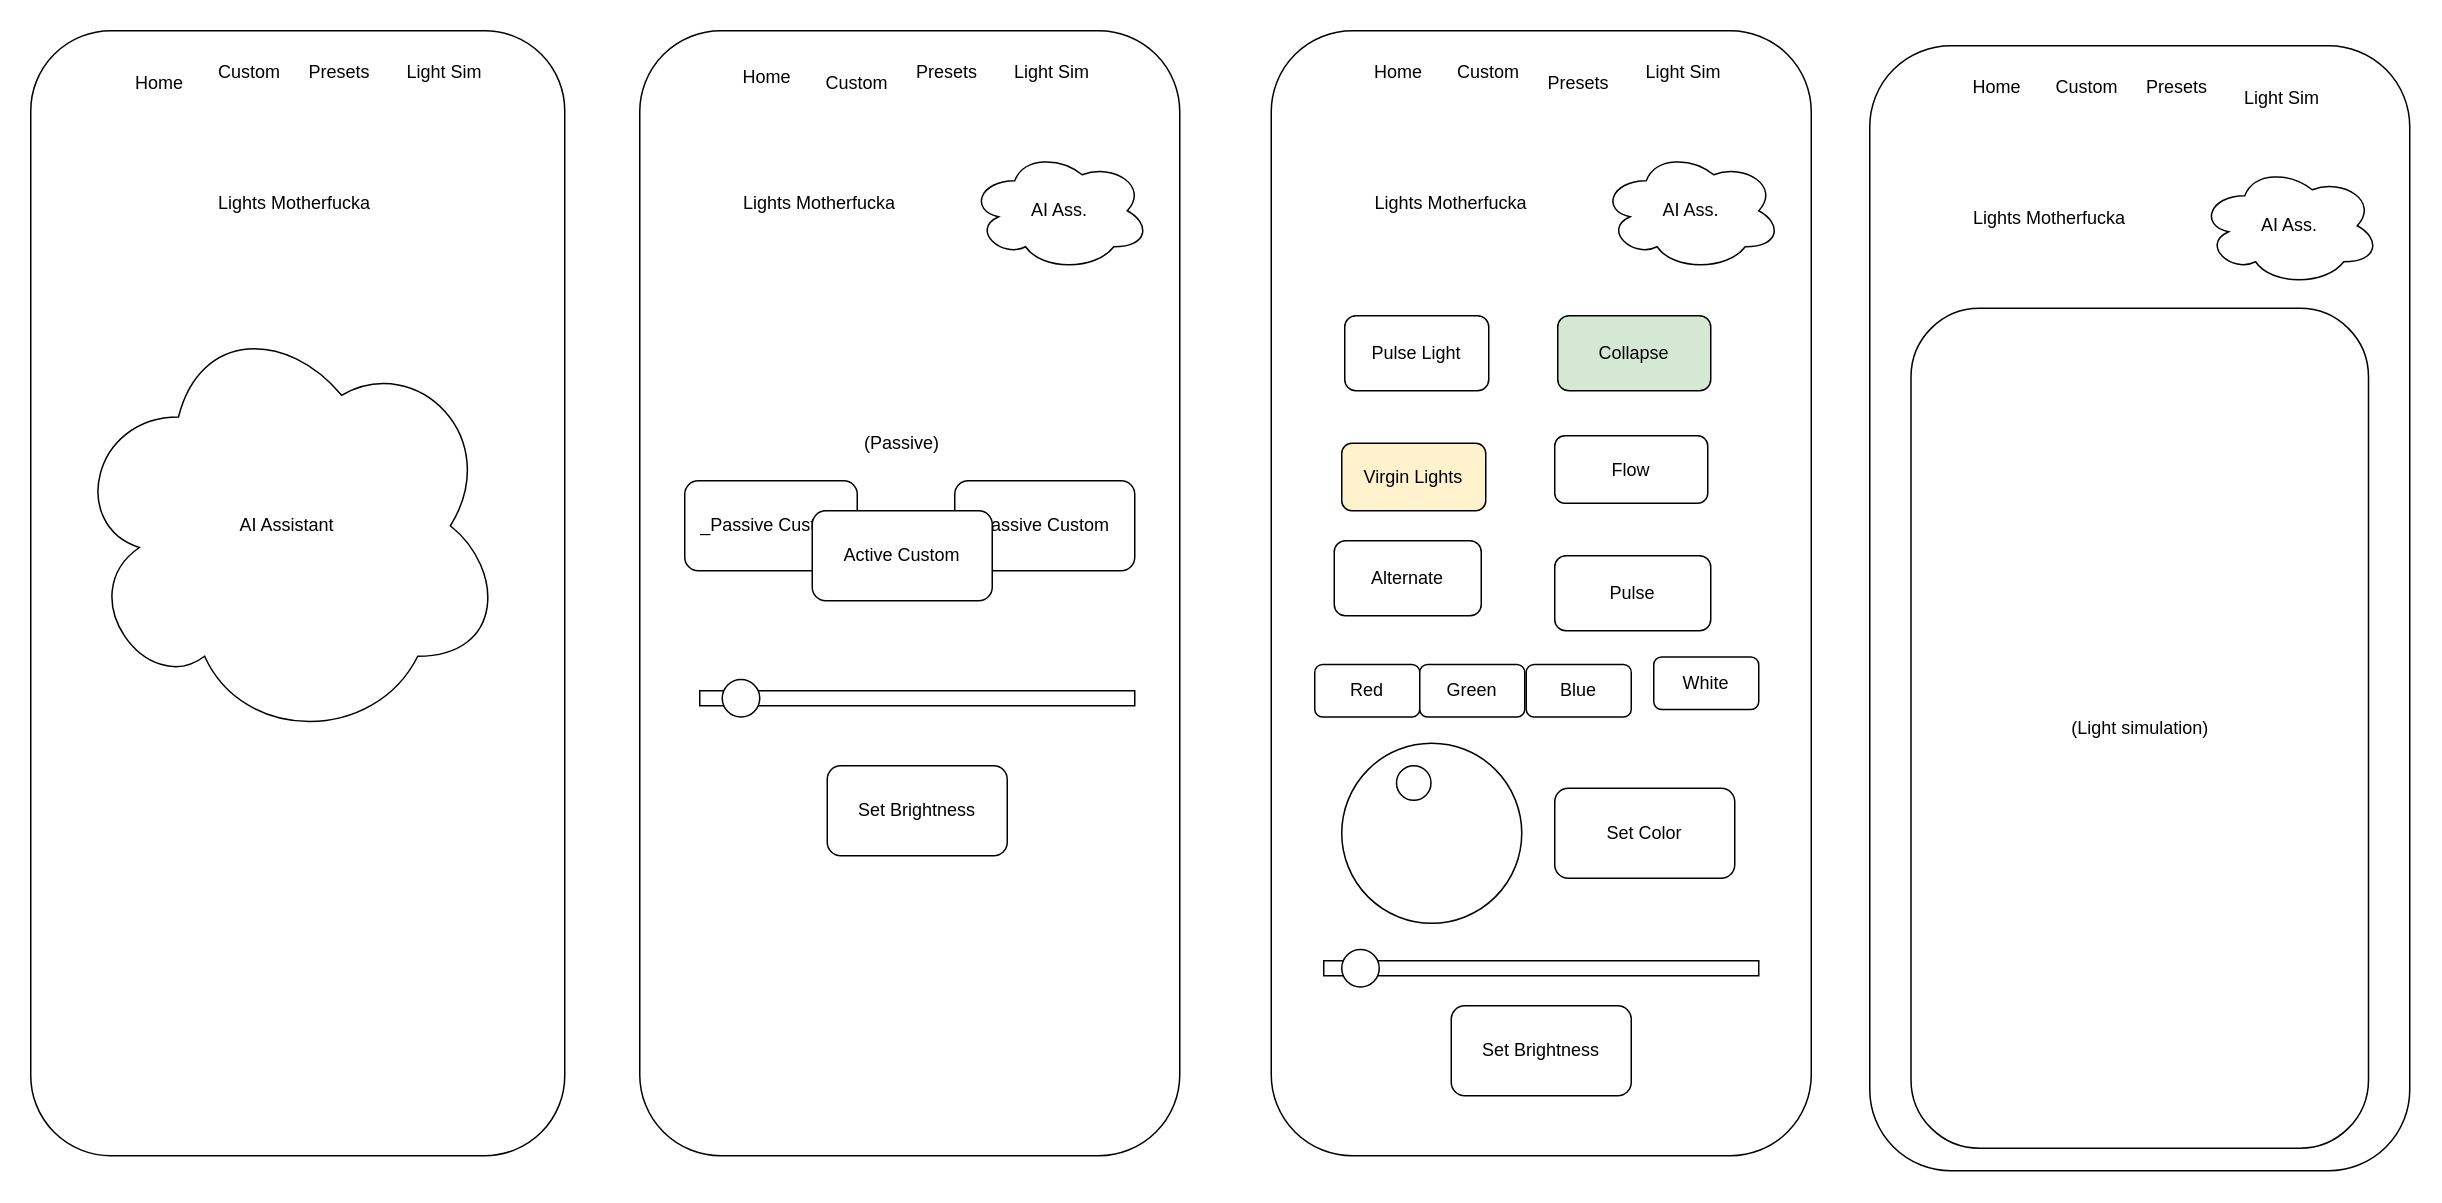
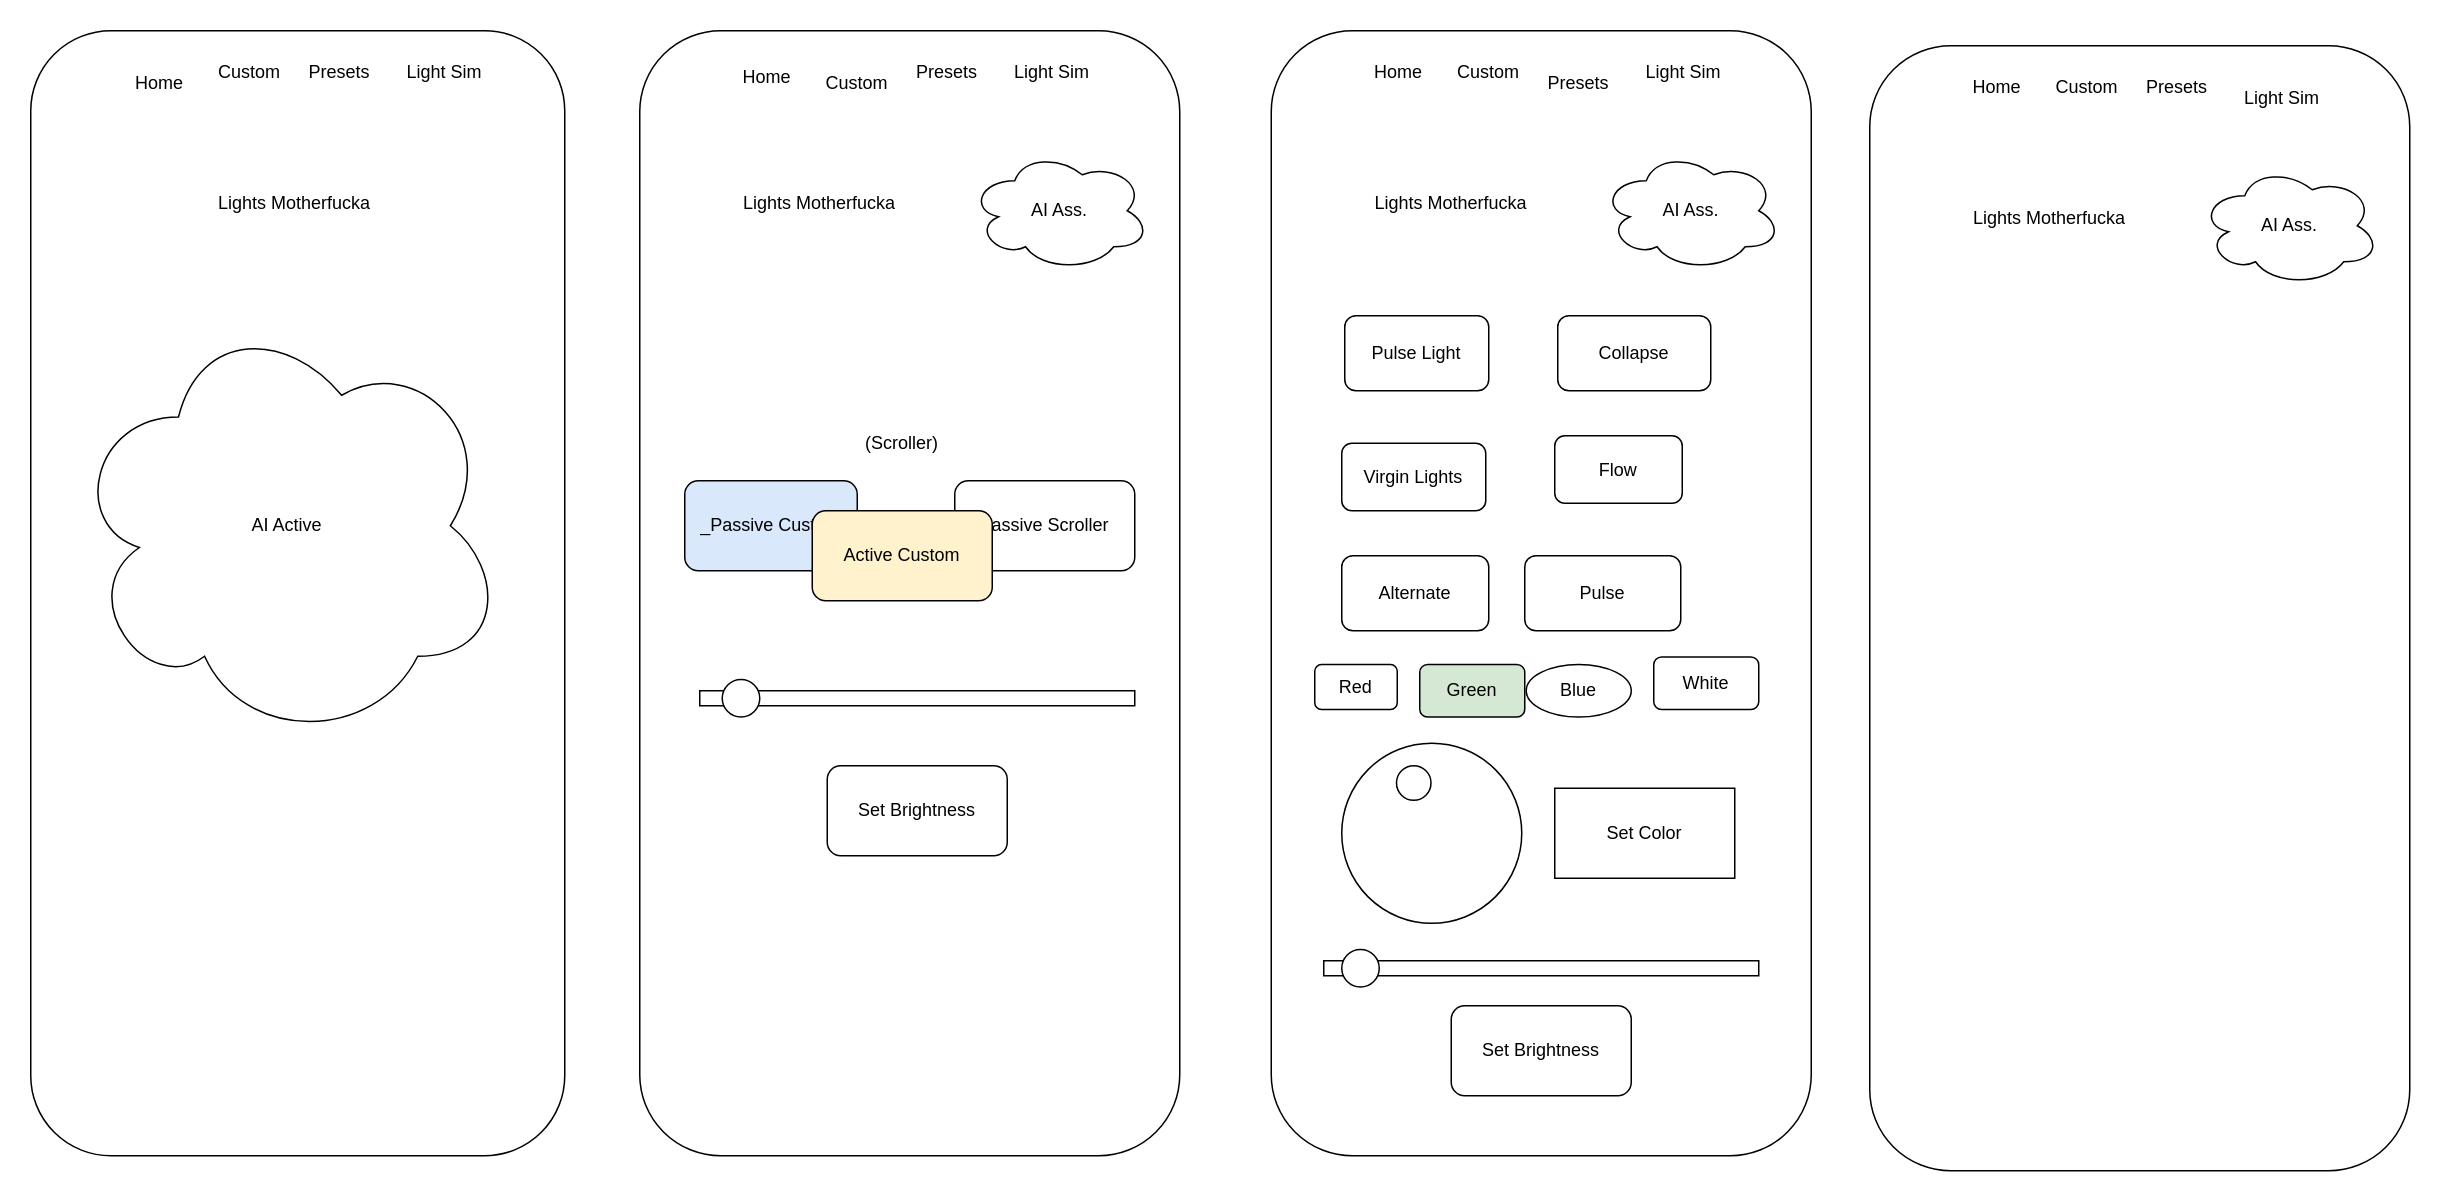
- <mxCell id="36" value="Collapse" style="rounded=1;whiteSpace=wrap;html=1;fillColor=#d5e8d4;" vertex="1" parent="1"><mxGeometry x="1038" y="210" width="102" height="50" as="geometry" /></mxCell>
+ <mxCell id="36" value="Collapse" style="rounded=1;whiteSpace=wrap;html=1;" vertex="1" parent="1"><mxGeometry x="1038" y="210" width="102" height="50" as="geometry" /></mxCell>
- <mxCell id="19" value="(Passive)" style="text;html=1;align=center;verticalAlign=middle;whiteSpace=wrap;rounded=0;" vertex="1" parent="1"><mxGeometry x="561" y="280" width="80" height="30" as="geometry" /></mxCell>
+ <mxCell id="19" value="(Scroller)" style="text;html=1;align=center;verticalAlign=middle;whiteSpace=wrap;rounded=0;" vertex="1" parent="1"><mxGeometry x="561" y="280" width="80" height="30" as="geometry" /></mxCell>
- <mxCell id="37" value="Flow" style="rounded=1;whiteSpace=wrap;html=1;" vertex="1" parent="1"><mxGeometry x="1036" y="290" width="102" height="45" as="geometry" /></mxCell>
+ <mxCell id="37" value="Flow" style="rounded=1;whiteSpace=wrap;html=1;" vertex="1" parent="1"><mxGeometry x="1036" y="290" width="85" height="45" as="geometry" /></mxCell>
- <mxCell id="34" value="Virgin Lights" style="rounded=1;whiteSpace=wrap;html=1;fillColor=#fff2cc;" vertex="1" parent="1"><mxGeometry x="894" y="295" width="96" height="45" as="geometry" /></mxCell>
+ <mxCell id="34" value="Virgin Lights" style="rounded=1;whiteSpace=wrap;html=1;" vertex="1" parent="1"><mxGeometry x="894" y="295" width="96" height="45" as="geometry" /></mxCell>
- <mxCell id="8" value="AI Assistant" style="ellipse;shape=cloud;whiteSpace=wrap;html=1;" vertex="1" parent="1"><mxGeometry x="46" y="205" width="290" height="290" as="geometry" /></mxCell>
+ <mxCell id="8" value="AI Active" style="ellipse;shape=cloud;whiteSpace=wrap;html=1;" vertex="1" parent="1"><mxGeometry x="46" y="205" width="290" height="290" as="geometry" /></mxCell>
- <mxCell id="16" value="_Passive Custom" style="rounded=1;whiteSpace=wrap;html=1;" vertex="1" parent="1"><mxGeometry x="456" y="320" width="115" height="60" as="geometry" /></mxCell>
+ <mxCell id="16" value="_Passive Custom" style="rounded=1;whiteSpace=wrap;html=1;fillColor=#dae8fc;" vertex="1" parent="1"><mxGeometry x="456" y="320" width="115" height="60" as="geometry" /></mxCell>
- <mxCell id="17" value="Passive Custom" style="rounded=1;whiteSpace=wrap;html=1;" vertex="1" parent="1"><mxGeometry x="636" y="320" width="120" height="60" as="geometry" /></mxCell>
+ <mxCell id="17" value="Passive Scroller" style="rounded=1;whiteSpace=wrap;html=1;" vertex="1" parent="1"><mxGeometry x="636" y="320" width="120" height="60" as="geometry" /></mxCell>
- <mxCell id="18" value="Active Custom" style="rounded=1;whiteSpace=wrap;html=1;" vertex="1" parent="1"><mxGeometry x="541" y="340" width="120" height="60" as="geometry" /></mxCell>
+ <mxCell id="18" value="Active Custom" style="rounded=1;whiteSpace=wrap;html=1;fillColor=#fff2cc;" vertex="1" parent="1"><mxGeometry x="541" y="340" width="120" height="60" as="geometry" /></mxCell>
- <mxCell id="35" value="Alternate" style="rounded=1;whiteSpace=wrap;html=1;" vertex="1" parent="1"><mxGeometry x="889" y="360" width="98" height="50" as="geometry" /></mxCell>
+ <mxCell id="35" value="Alternate" style="rounded=1;whiteSpace=wrap;html=1;" vertex="1" parent="1"><mxGeometry x="894" y="370" width="98" height="50" as="geometry" /></mxCell>
- <mxCell id="38" value="Pulse" style="rounded=1;whiteSpace=wrap;html=1;" vertex="1" parent="1"><mxGeometry x="1036" y="370" width="104" height="50" as="geometry" /></mxCell>
+ <mxCell id="38" value="Pulse" style="rounded=1;whiteSpace=wrap;html=1;" vertex="1" parent="1"><mxGeometry x="1016" y="370" width="104" height="50" as="geometry" /></mxCell>
- <mxCell id="39" value="Red" style="rounded=1;whiteSpace=wrap;html=1;" vertex="1" parent="1"><mxGeometry x="876" y="442.5" width="70" height="35" as="geometry" /></mxCell>
+ <mxCell id="39" value="Red" style="rounded=1;whiteSpace=wrap;html=1;" vertex="1" parent="1"><mxGeometry x="876" y="442.5" width="55" height="30" as="geometry" /></mxCell>
- <mxCell id="40" value="Green" style="rounded=1;whiteSpace=wrap;html=1;" vertex="1" parent="1"><mxGeometry x="946" y="442.5" width="70" height="35" as="geometry" /></mxCell>
+ <mxCell id="40" value="Green" style="rounded=1;whiteSpace=wrap;html=1;fillColor=#d5e8d4;" vertex="1" parent="1"><mxGeometry x="946" y="442.5" width="70" height="35" as="geometry" /></mxCell>
- <mxCell id="41" value="Blue" style="rounded=1;whiteSpace=wrap;html=1;" vertex="1" parent="1"><mxGeometry x="1017" y="442.5" width="70" height="35" as="geometry" /></mxCell>
+ <mxCell id="41" value="Blue" style="ellipse;whiteSpace=wrap;html=1;" vertex="1" parent="1"><mxGeometry x="1017" y="442.5" width="70" height="35" as="geometry" /></mxCell>
- <mxCell id="53" value="(Light simulation)" style="rounded=1;whiteSpace=wrap;html=1;" vertex="1" parent="1"><mxGeometry x="1273.5" y="205" width="305" height="560" as="geometry" /></mxCell>
- <mxCell id="45" value="Set Color" style="rounded=1;whiteSpace=wrap;html=1;" vertex="1" parent="1"><mxGeometry x="1036" y="525" width="120" height="60" as="geometry" /></mxCell>
+ <mxCell id="45" value="Set Color" style="whiteSpace=wrap;html=1;rounded=0;" vertex="1" parent="1"><mxGeometry x="1036" y="525" width="120" height="60" as="geometry" /></mxCell>
